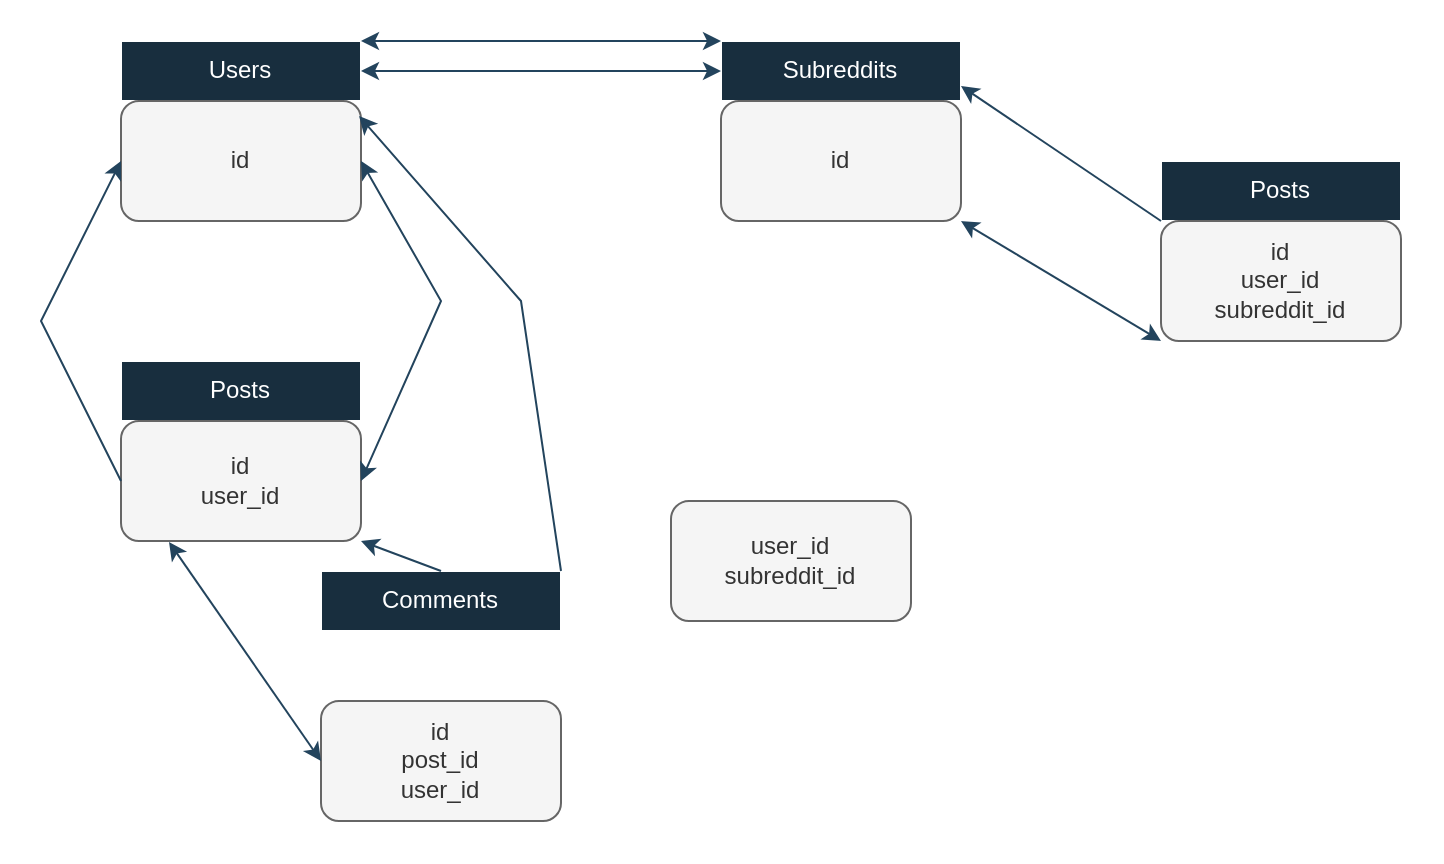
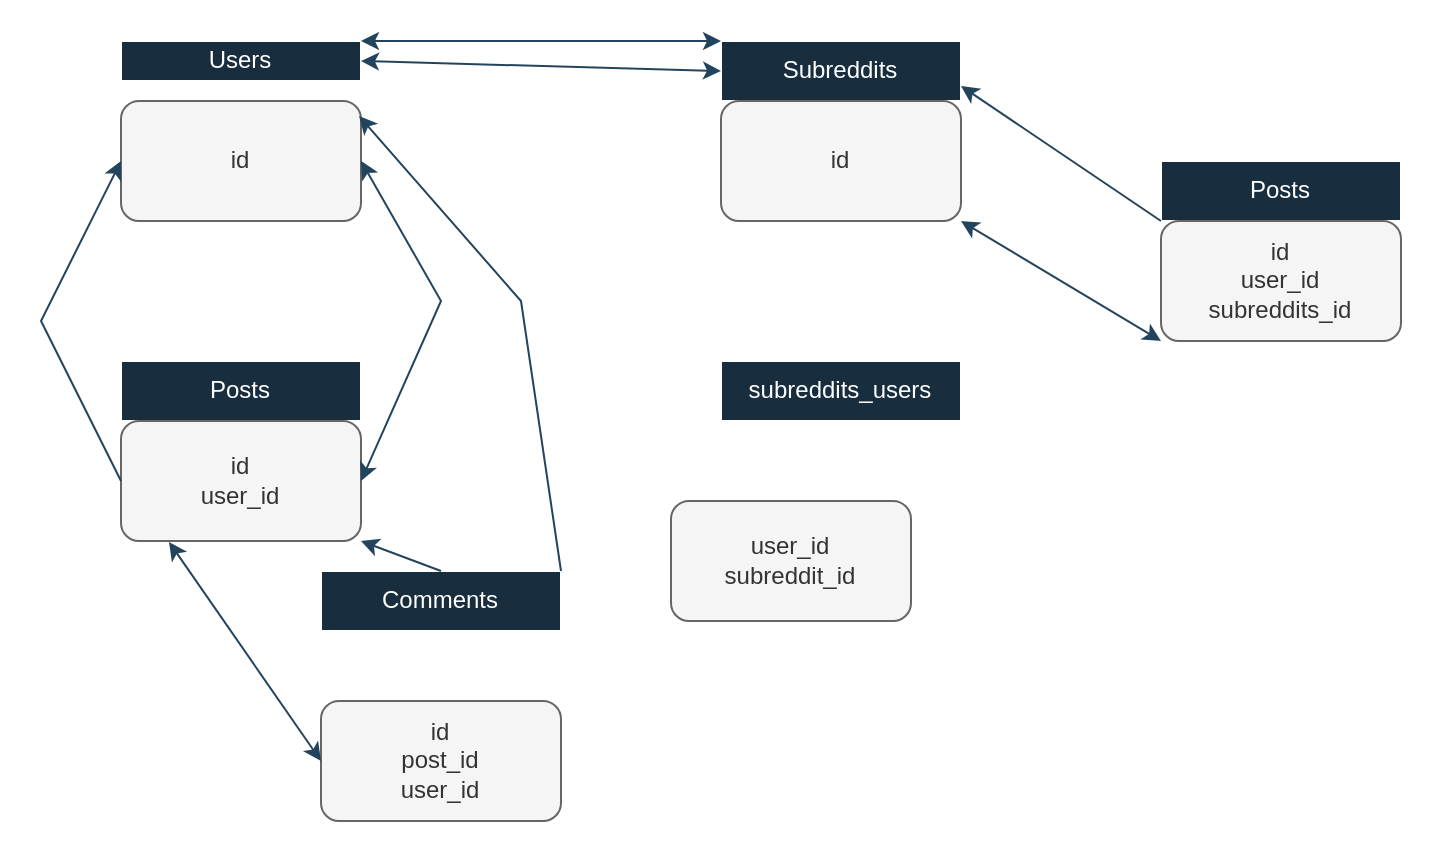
- <mxCell id="2" value="Users" style="rounded=0;whiteSpace=wrap;html=1;labelBackgroundColor=none;fillColor=#182E3E;strokeColor=#FFFFFF;fontColor=#FFFFFF;" vertex="1" parent="1"><mxGeometry x="60" y="20" width="120" height="30" as="geometry" /></mxCell>
+ <mxCell id="2" value="Users" style="rounded=0;whiteSpace=wrap;html=1;labelBackgroundColor=none;fillColor=#182E3E;strokeColor=#FFFFFF;fontColor=#FFFFFF;" vertex="1" parent="1"><mxGeometry x="60" y="20" width="120" height="20" as="geometry" /></mxCell>
- <mxCell id="13" value="id&lt;br&gt;user_id&lt;br&gt;subreddit_id" style="rounded=1;whiteSpace=wrap;html=1;strokeColor=#666666;fontColor=#333333;fillColor=#f5f5f5;" vertex="1" parent="1"><mxGeometry x="580" y="110" width="120" height="60" as="geometry" /></mxCell>
+ <mxCell id="13" value="id&lt;br&gt;user_id&lt;br&gt;subreddits_id" style="rounded=1;whiteSpace=wrap;html=1;strokeColor=#666666;fontColor=#333333;fillColor=#f5f5f5;" vertex="1" parent="1"><mxGeometry x="580" y="110" width="120" height="60" as="geometry" /></mxCell>
+ <mxCell id="5" value="subreddits_users" style="rounded=0;whiteSpace=wrap;html=1;labelBackgroundColor=none;fillColor=#182E3E;strokeColor=#FFFFFF;fontColor=#FFFFFF;" vertex="1" parent="1"><mxGeometry x="360" y="180" width="120" height="30" as="geometry" /></mxCell>
